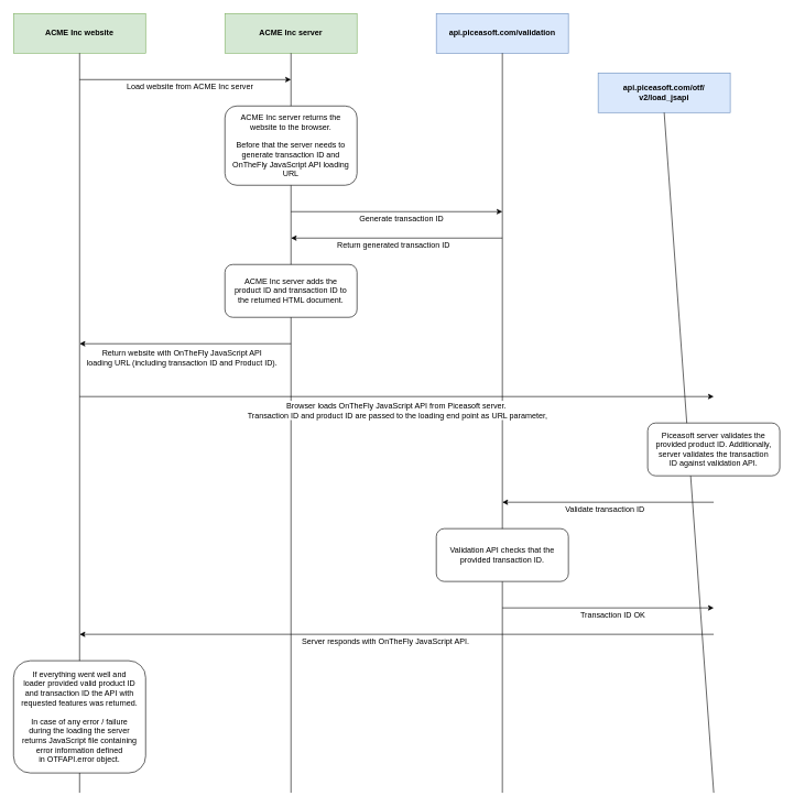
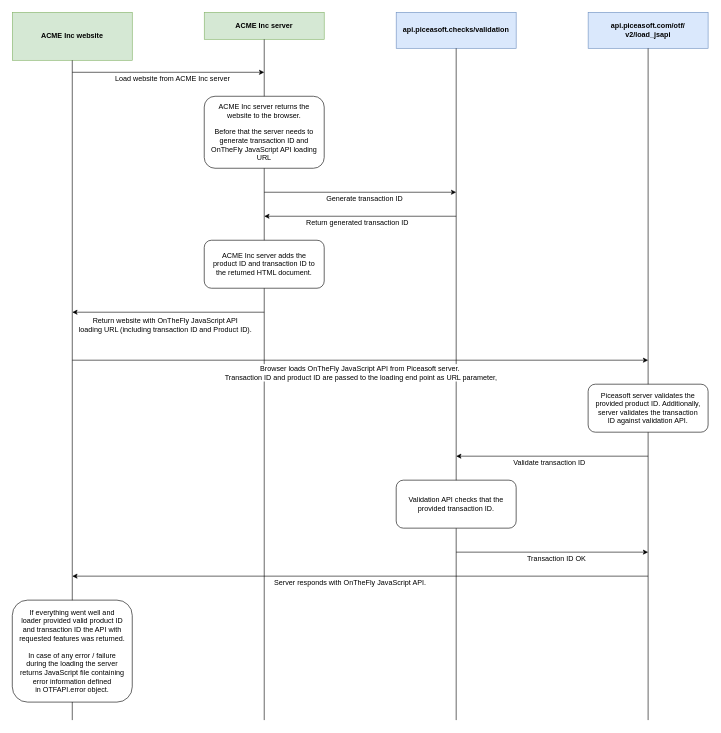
- <mxCell id="2" value="ACME Inc website" style="rounded=0;whiteSpace=wrap;html=1;fillColor=#d5e8d4;strokeColor=#82b366;fontStyle=1" parent="1" vertex="1"><mxGeometry x="20" y="20" width="200" height="60" as="geometry" /></mxCell>
+ <mxCell id="2" value="ACME Inc website" style="rounded=0;whiteSpace=wrap;html=1;fillColor=#d5e8d4;strokeColor=#82b366;fontStyle=1" parent="1" vertex="1"><mxGeometry x="20" y="20" width="200" height="80" as="geometry" /></mxCell>
- <mxCell id="3" value="ACME Inc server" style="rounded=0;whiteSpace=wrap;html=1;fillColor=#d5e8d4;strokeColor=#82b366;fontStyle=1" parent="1" vertex="1"><mxGeometry x="340" y="20" width="200" height="60" as="geometry" /></mxCell>
+ <mxCell id="3" value="ACME Inc server" style="rounded=0;whiteSpace=wrap;html=1;fillColor=#d5e8d4;strokeColor=#82b366;fontStyle=1" parent="1" vertex="1"><mxGeometry x="340" y="20" width="200" height="45" as="geometry" /></mxCell>
- <mxCell id="4" value="api.piceasoft.com/validation" style="rounded=0;whiteSpace=wrap;html=1;fillColor=#dae8fc;strokeColor=#6c8ebf;fontStyle=1" parent="1" vertex="1"><mxGeometry x="660" y="20" width="200" height="60" as="geometry" /></mxCell>
+ <mxCell id="4" value="api.piceasoft.checks/validation" style="rounded=0;whiteSpace=wrap;html=1;fillColor=#dae8fc;strokeColor=#6c8ebf;fontStyle=1" parent="1" vertex="1"><mxGeometry x="660" y="20" width="200" height="60" as="geometry" /></mxCell>
- <mxCell id="5" value="api.piceasoft.com/otf/&lt;br&gt;v2/load_jsapi" style="rounded=0;whiteSpace=wrap;html=1;fillColor=#dae8fc;strokeColor=#6c8ebf;fontStyle=1" parent="1" vertex="1"><mxGeometry x="905" y="110" width="200" height="60" as="geometry" /></mxCell>
+ <mxCell id="5" value="api.piceasoft.com/otf/&lt;br&gt;v2/load_jsapi" style="rounded=0;whiteSpace=wrap;html=1;fillColor=#dae8fc;strokeColor=#6c8ebf;fontStyle=1" parent="1" vertex="1"><mxGeometry x="980" y="20" width="200" height="60" as="geometry" /></mxCell>
